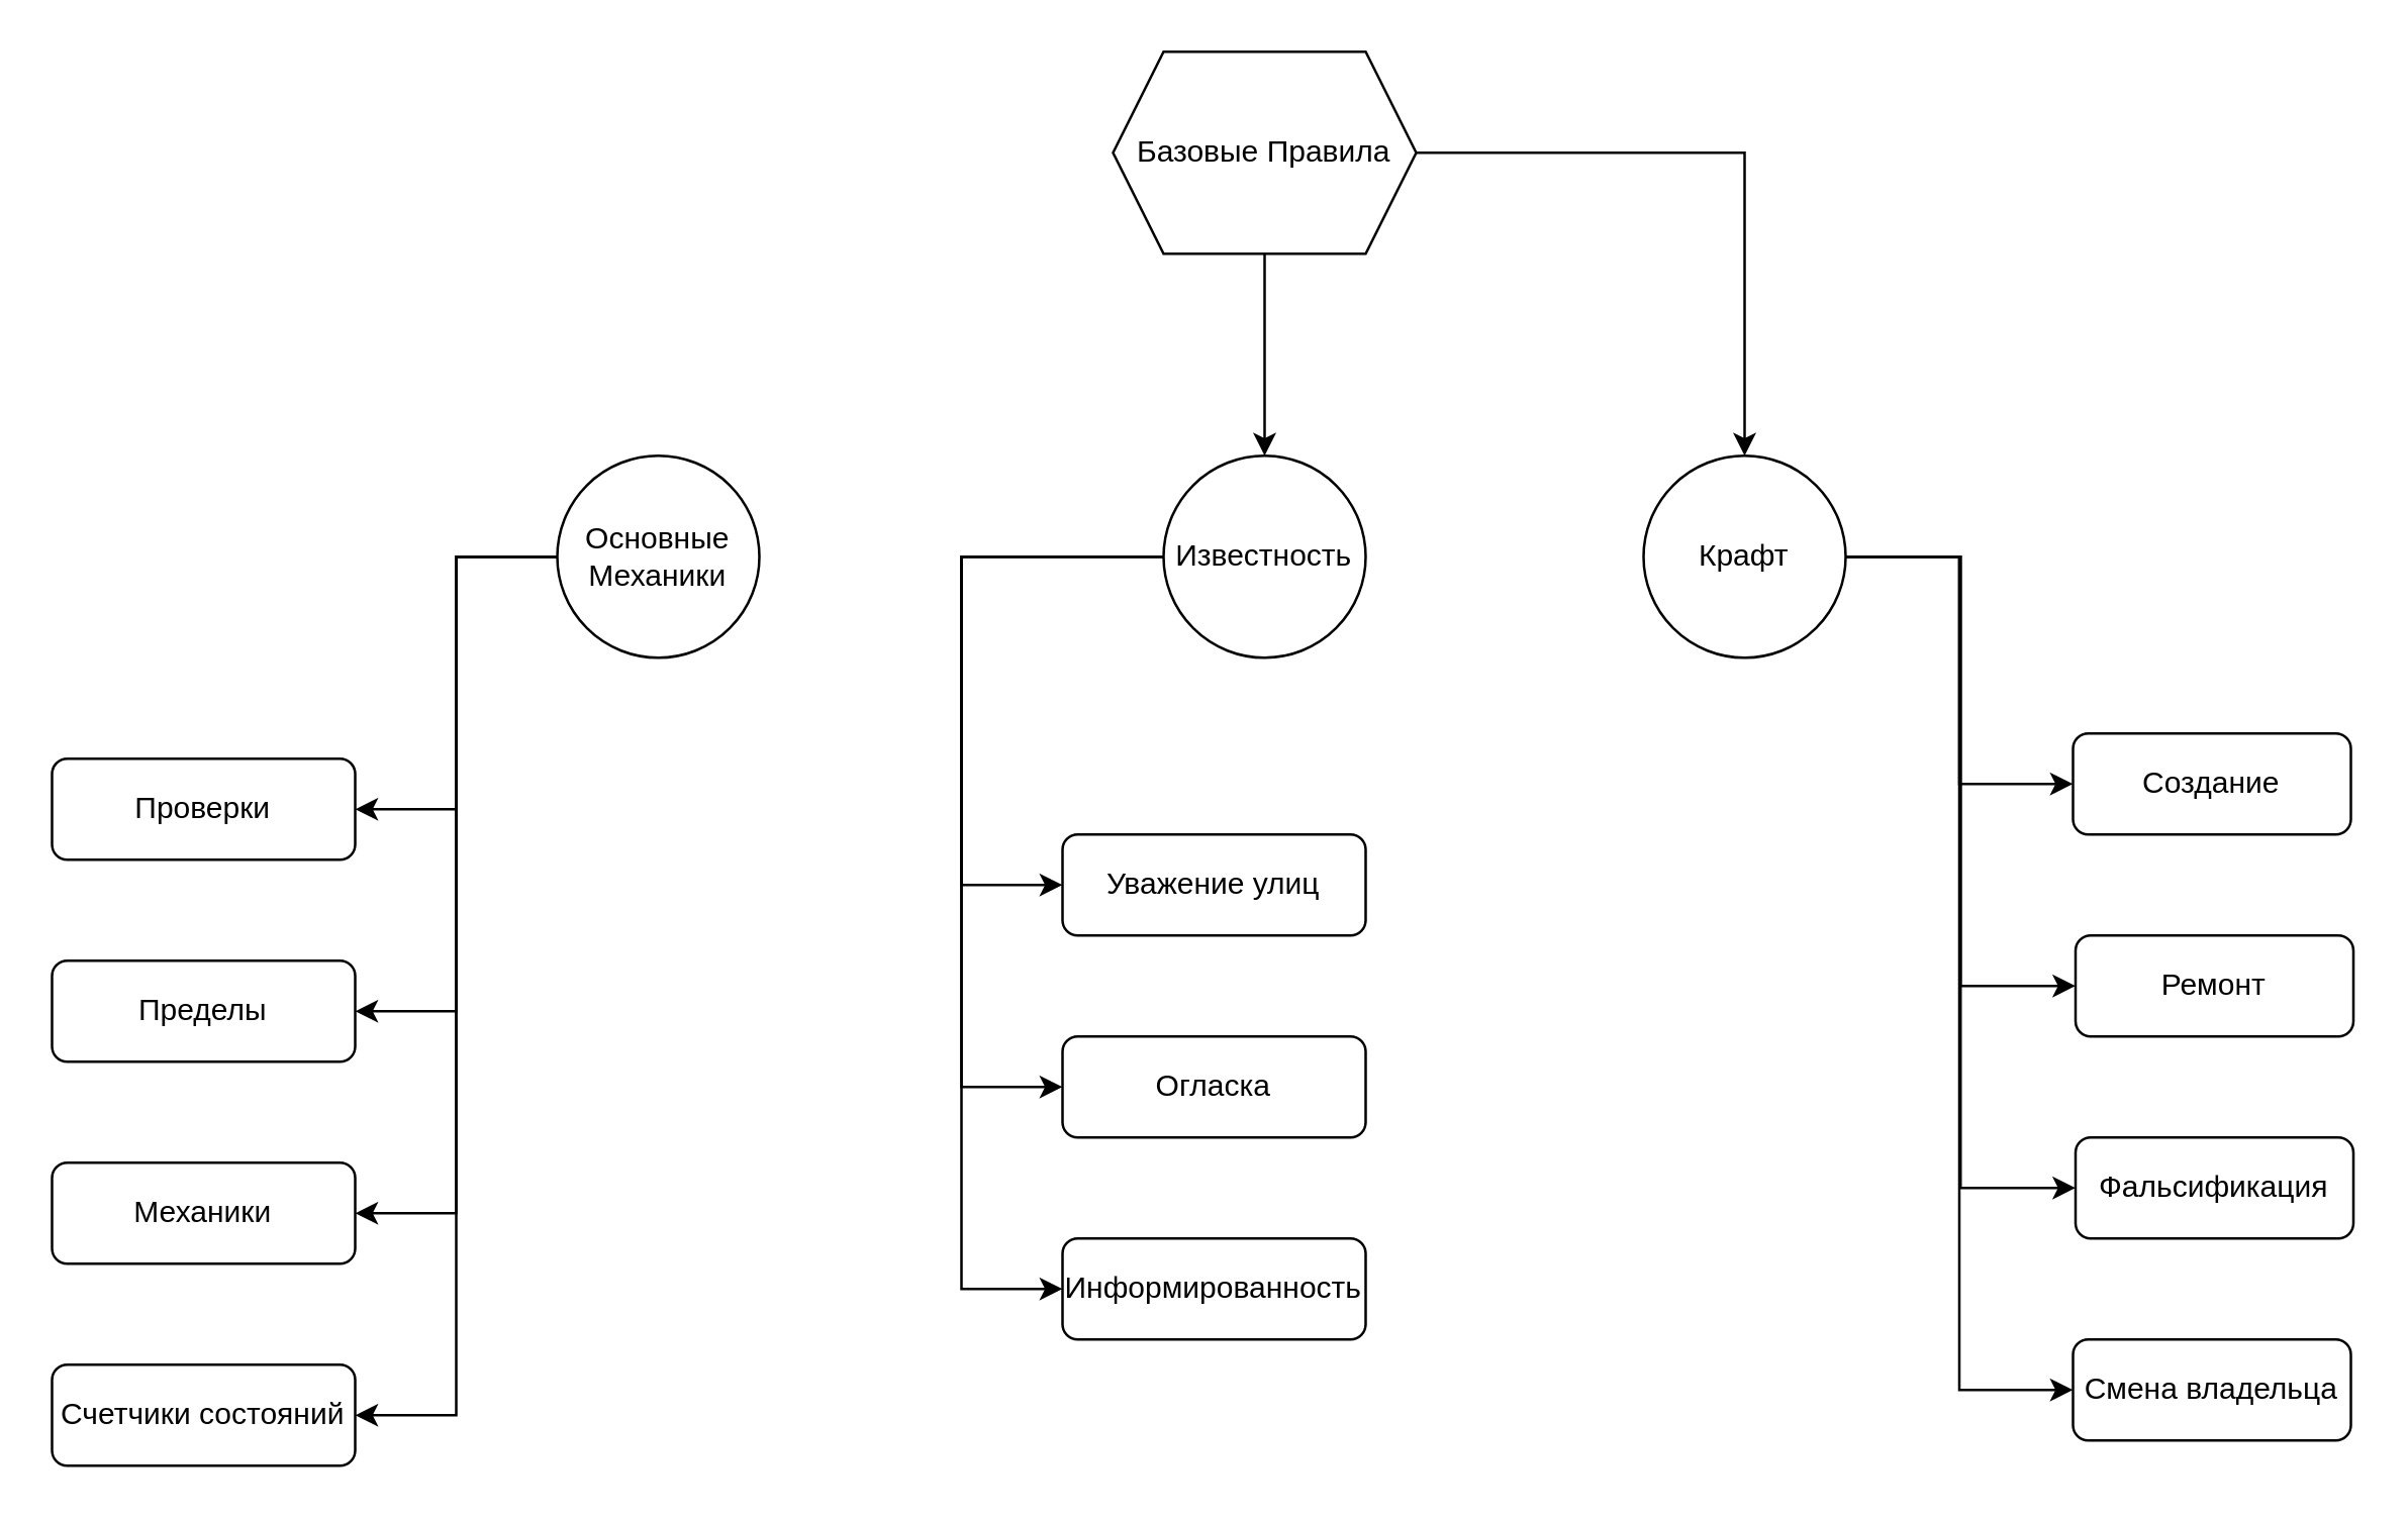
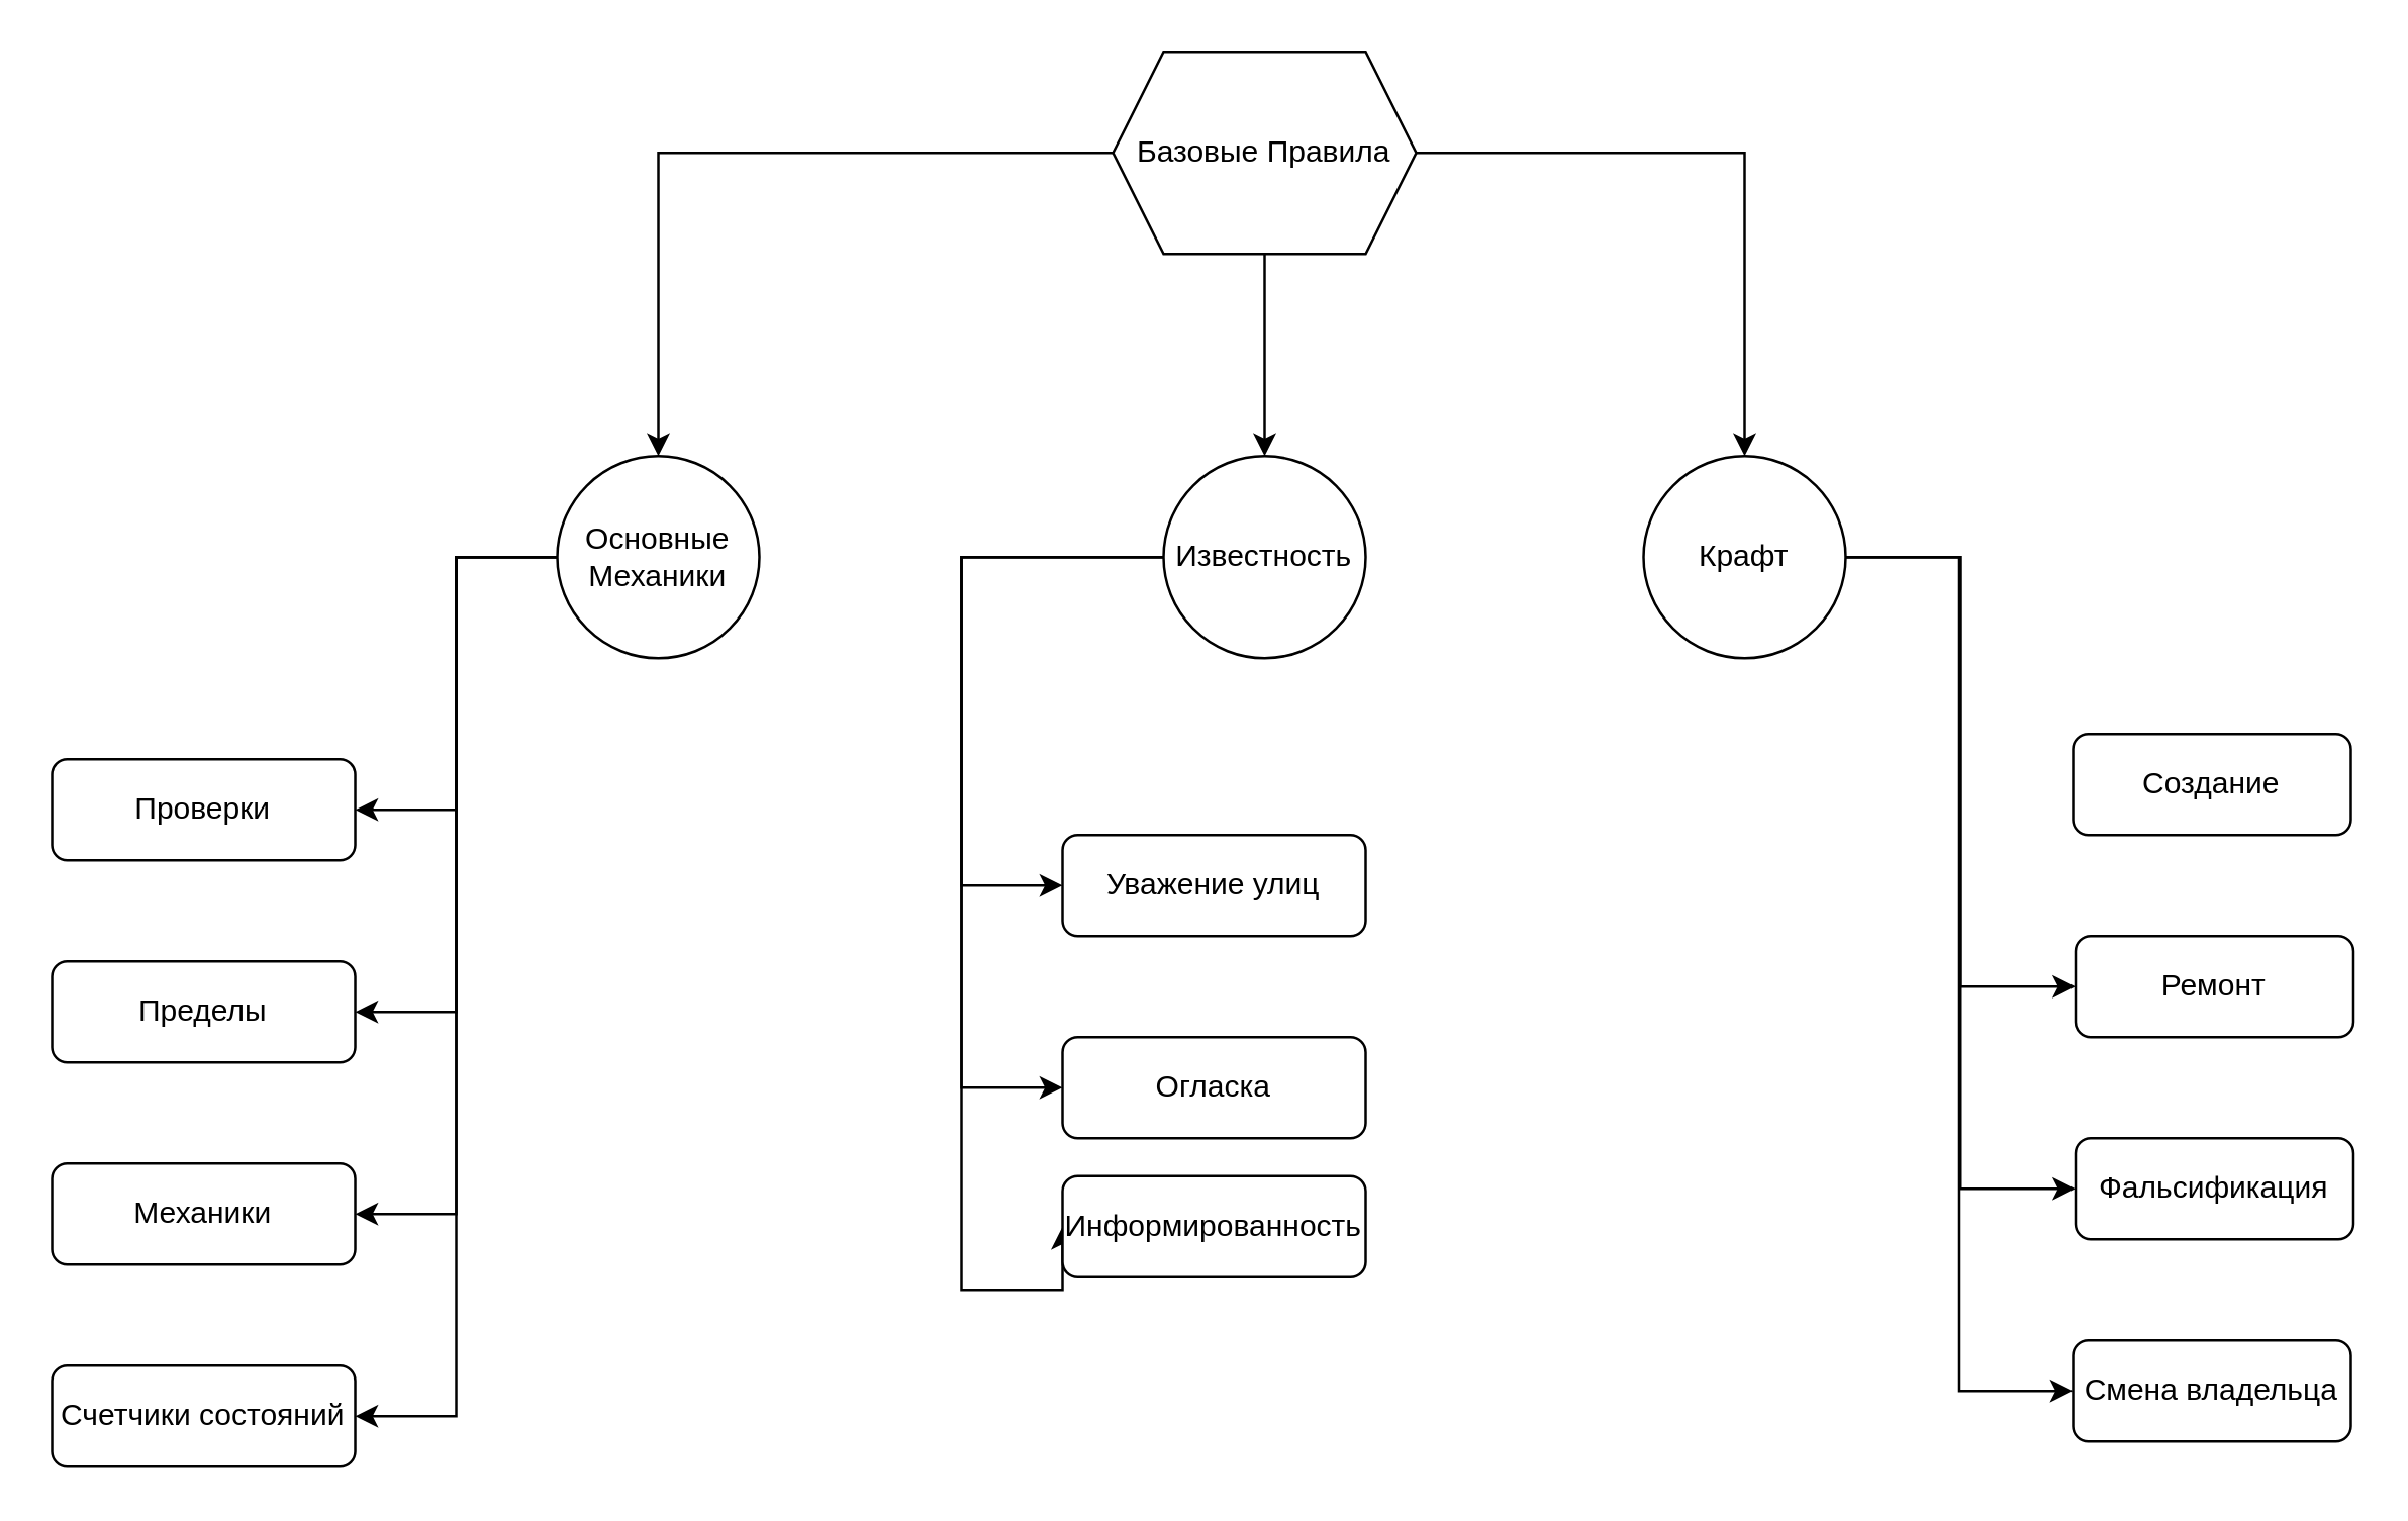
+ <mxCell id="2" style="edgeStyle=orthogonalEdgeStyle;rounded=0;orthogonalLoop=1;jettySize=auto;html=1;entryX=0.5;entryY=0;entryDx=0;entryDy=0;" edge="1" parent="1" source="5" target="9"><mxGeometry relative="1" as="geometry" /></mxCell>
- <mxCell id="14" style="edgeStyle=orthogonalEdgeStyle;rounded=0;orthogonalLoop=1;jettySize=auto;html=1;entryX=0;entryY=0.5;entryDx=0;entryDy=0;" edge="1" parent="1" source="18" target="26"><mxGeometry relative="1" as="geometry" /></mxCell>
- <mxCell id="32" value="Информированность" style="rounded=1;whiteSpace=wrap;html=1;" vertex="1" parent="1"><mxGeometry x="420" y="490" width="120" height="40" as="geometry" /></mxCell>
+ <mxCell id="32" value="Информированность" style="rounded=1;whiteSpace=wrap;html=1;" vertex="1" parent="1"><mxGeometry x="420" y="465" width="120" height="40" as="geometry" /></mxCell>
